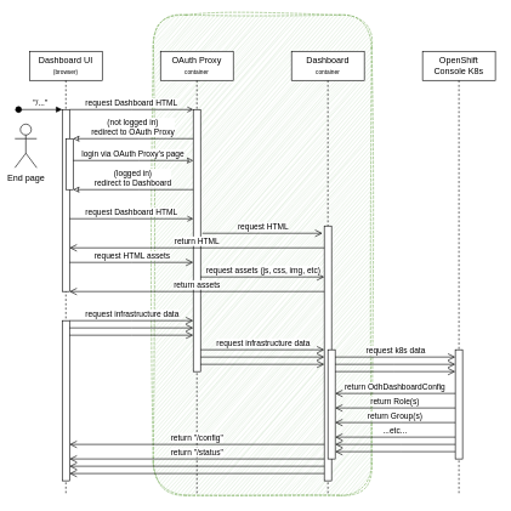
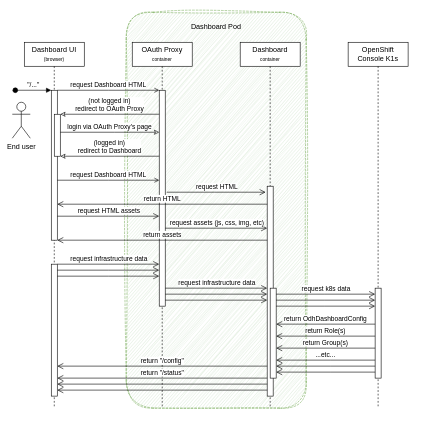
+ <mxCell id="11" value="Dashboard Pod" style="text;html=1;align=center;verticalAlign=middle;whiteSpace=wrap;rounded=0;" vertex="1" parent="1"><mxGeometry x="210" width="300" height="30" as="geometry" y="30" /></mxCell>
- <mxCell id="15" value="OpenShift Console K8s" style="shape=umlLifeline;perimeter=lifelinePerimeter;whiteSpace=wrap;html=1;container=0;dropTarget=0;collapsible=0;recursiveResize=0;outlineConnect=0;portConstraint=eastwest;newEdgeStyle={&quot;edgeStyle&quot;:&quot;elbowEdgeStyle&quot;,&quot;elbow&quot;:&quot;vertical&quot;,&quot;curved&quot;:0,&quot;rounded&quot;:0};" vertex="1" parent="1"><mxGeometry x="580" y="70" width="100" height="610" as="geometry" /></mxCell>
+ <mxCell id="15" value="OpenShift Console K1s" style="shape=umlLifeline;perimeter=lifelinePerimeter;whiteSpace=wrap;html=1;container=0;dropTarget=0;collapsible=0;recursiveResize=0;outlineConnect=0;portConstraint=eastwest;newEdgeStyle={&quot;edgeStyle&quot;:&quot;elbowEdgeStyle&quot;,&quot;elbow&quot;:&quot;vertical&quot;,&quot;curved&quot;:0,&quot;rounded&quot;:0};" vertex="1" parent="1"><mxGeometry x="580" y="70" width="100" height="610" as="geometry" /></mxCell>
- <mxCell id="17" value="End page" style="shape=umlActor;verticalLabelPosition=bottom;verticalAlign=top;html=1;outlineConnect=0;" vertex="1" parent="1"><mxGeometry x="20" y="170" width="30" height="60" as="geometry" /></mxCell>
+ <mxCell id="17" value="End user" style="shape=umlActor;verticalLabelPosition=bottom;verticalAlign=top;html=1;outlineConnect=0;" vertex="1" parent="1"><mxGeometry x="20" y="170" width="30" height="60" as="geometry" /></mxCell>
